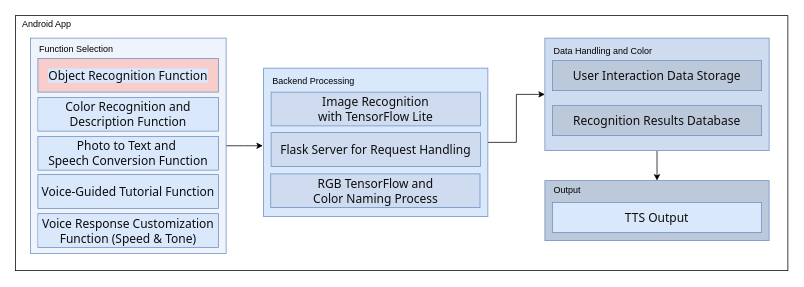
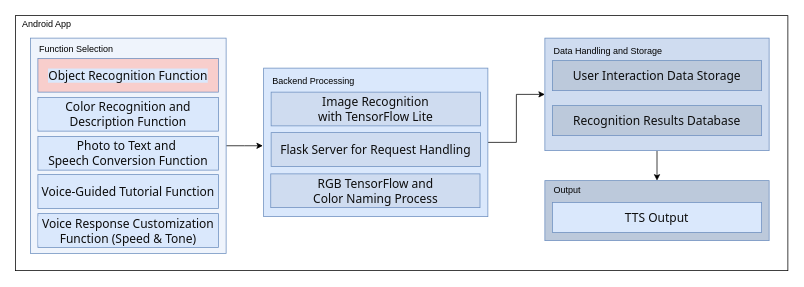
- <mxCell id="25" value="&lt;div&gt;Data Handling and Color&lt;/div&gt;" style="rounded=0;whiteSpace=wrap;html=1;fillColor=none;opacity=0;align=left;" vertex="1" parent="21"><mxGeometry x="10" y="12" width="164" height="10" as="geometry" /></mxCell>
+ <mxCell id="25" value="&lt;div&gt;Data Handling and Storage&lt;/div&gt;" style="rounded=0;whiteSpace=wrap;html=1;fillColor=none;opacity=0;align=left;" vertex="1" parent="21"><mxGeometry x="10" y="12" width="164" height="10" as="geometry" /></mxCell>
